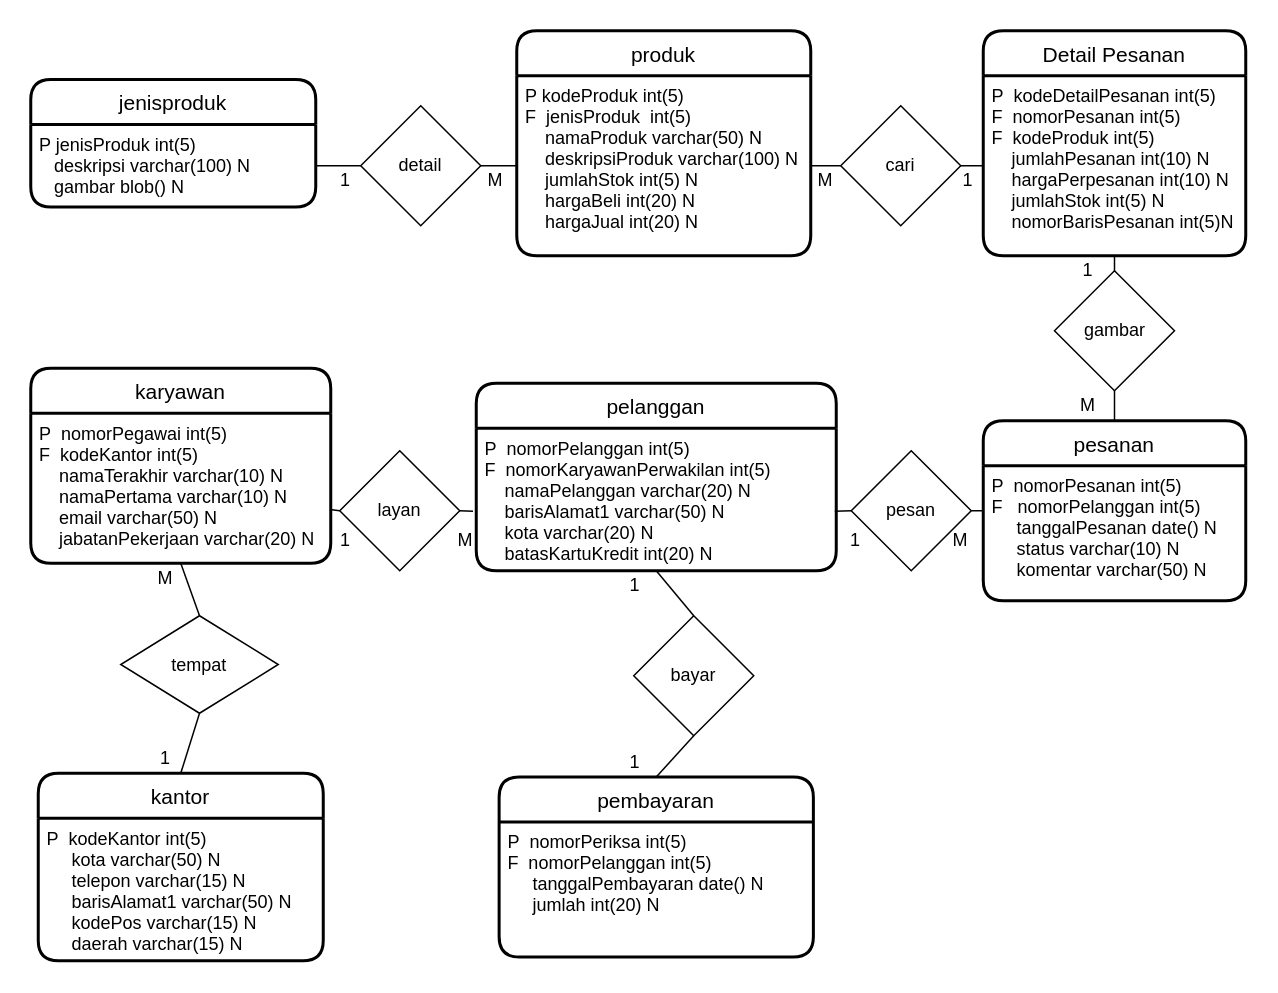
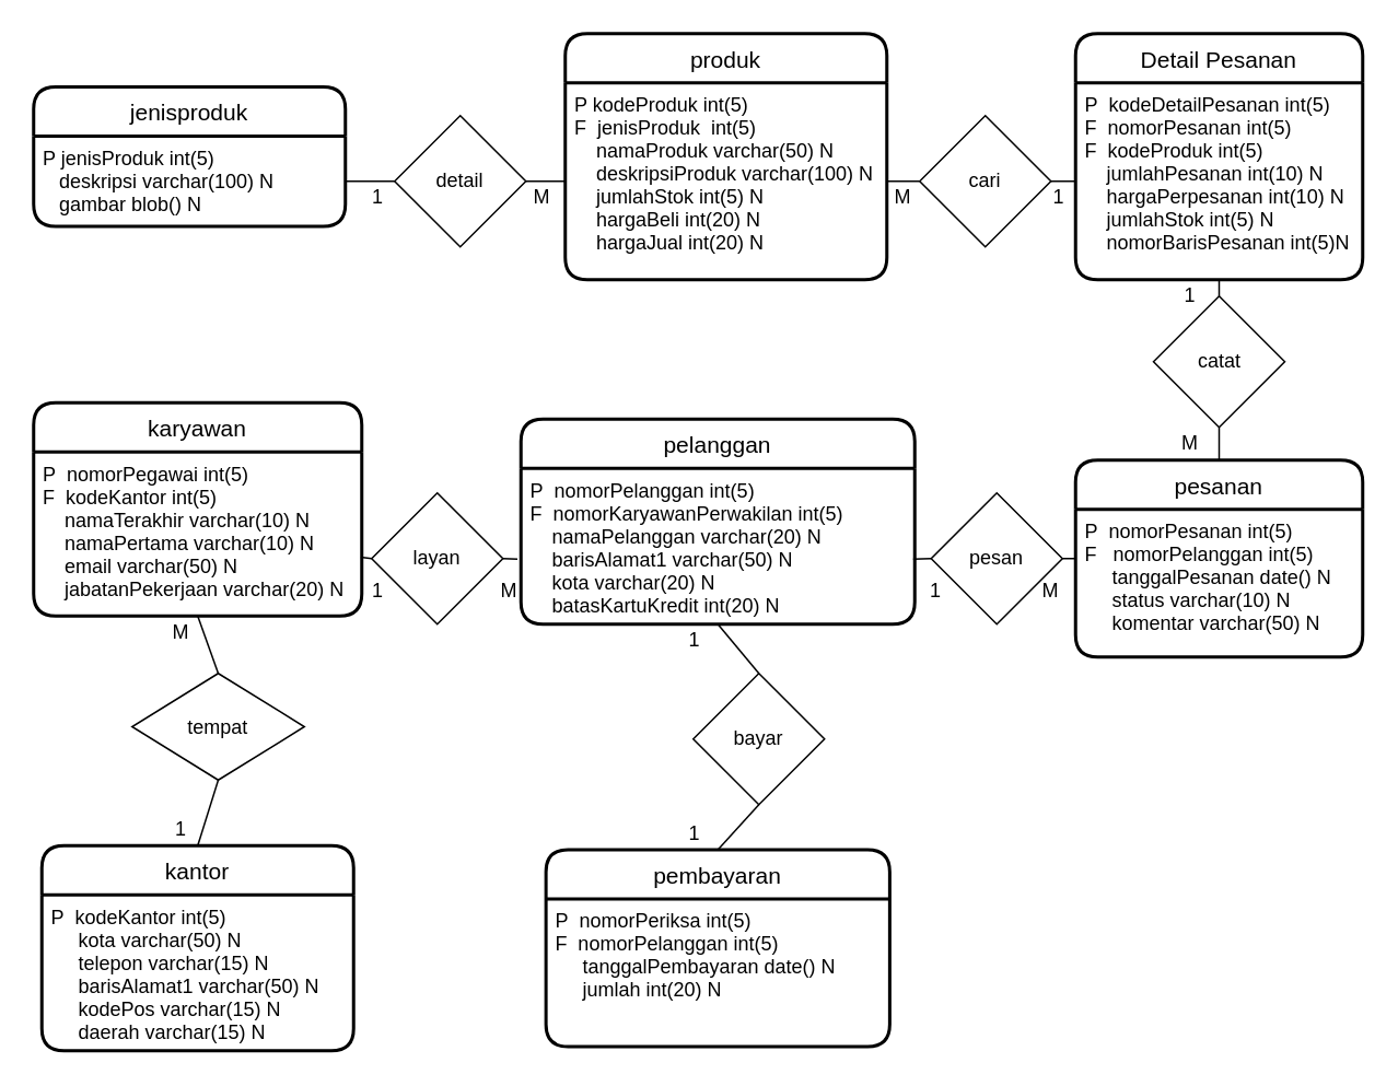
- <mxCell id="34" value="gambar" style="rhombus;whiteSpace=wrap;html=1;" parent="1" vertex="1"><mxGeometry x="702.5" y="180" width="80" height="80" as="geometry" /></mxCell>
+ <mxCell id="34" value="catat" style="rhombus;whiteSpace=wrap;html=1;" parent="1" vertex="1"><mxGeometry x="702.5" y="180" width="80" height="80" as="geometry" /></mxCell>
